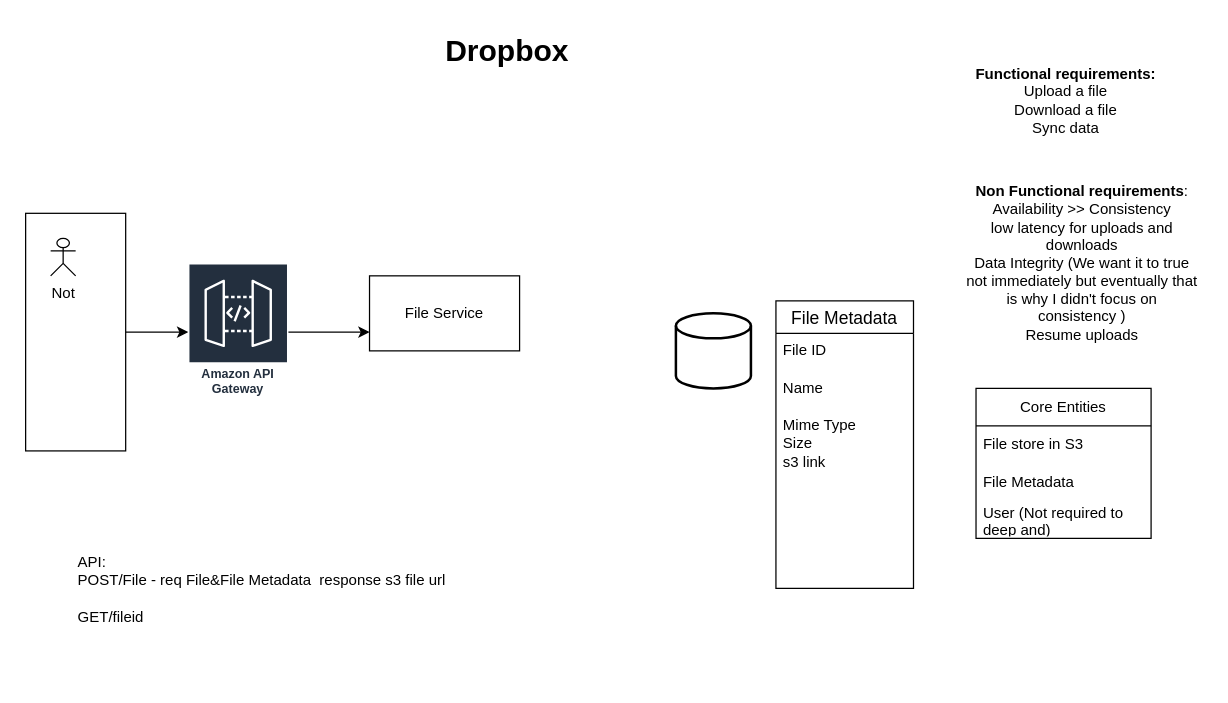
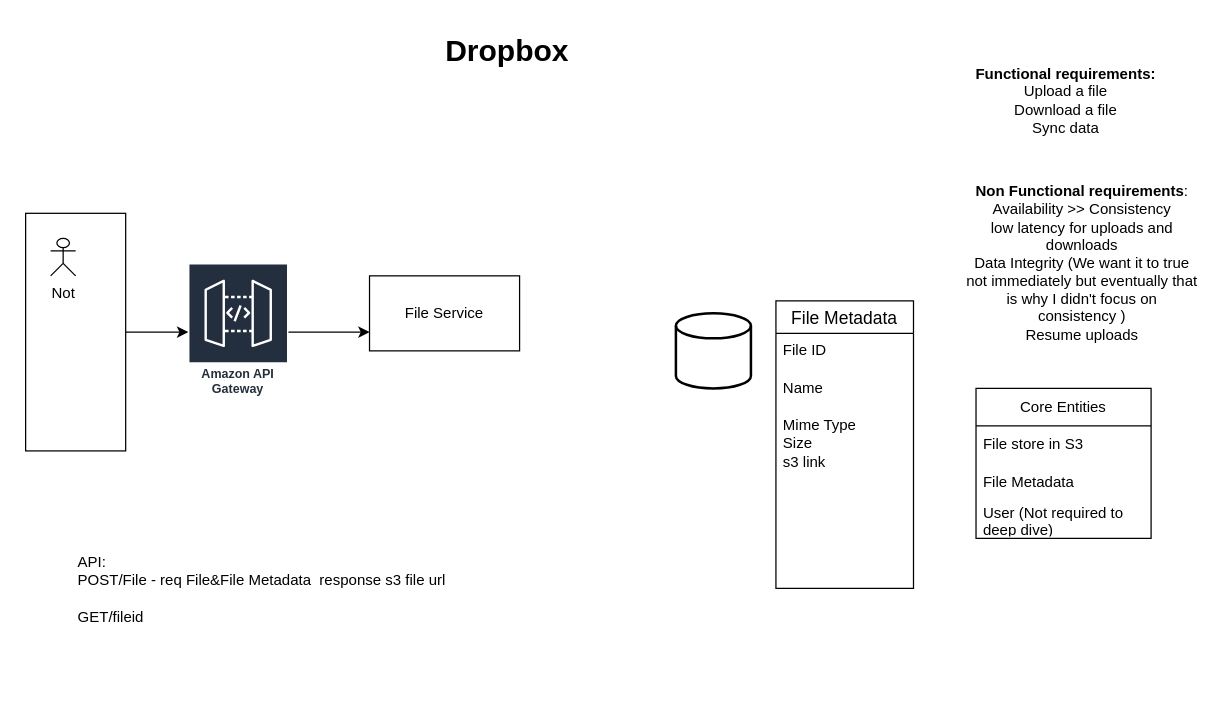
- <mxCell id="8" value="User (Not required to deep and)" style="text;strokeColor=none;fillColor=none;align=left;verticalAlign=middle;spacingLeft=4;spacingRight=4;overflow=hidden;points=[[0,0.5],[1,0.5]];portConstraint=eastwest;rotatable=0;whiteSpace=wrap;html=1;" vertex="1" parent="5"><mxGeometry y="90" width="140" height="30" as="geometry" /></mxCell>
+ <mxCell id="8" value="User (Not required to deep dive)" style="text;strokeColor=none;fillColor=none;align=left;verticalAlign=middle;spacingLeft=4;spacingRight=4;overflow=hidden;points=[[0,0.5],[1,0.5]];portConstraint=eastwest;rotatable=0;whiteSpace=wrap;html=1;" vertex="1" parent="5"><mxGeometry y="90" width="140" height="30" as="geometry" /></mxCell>
